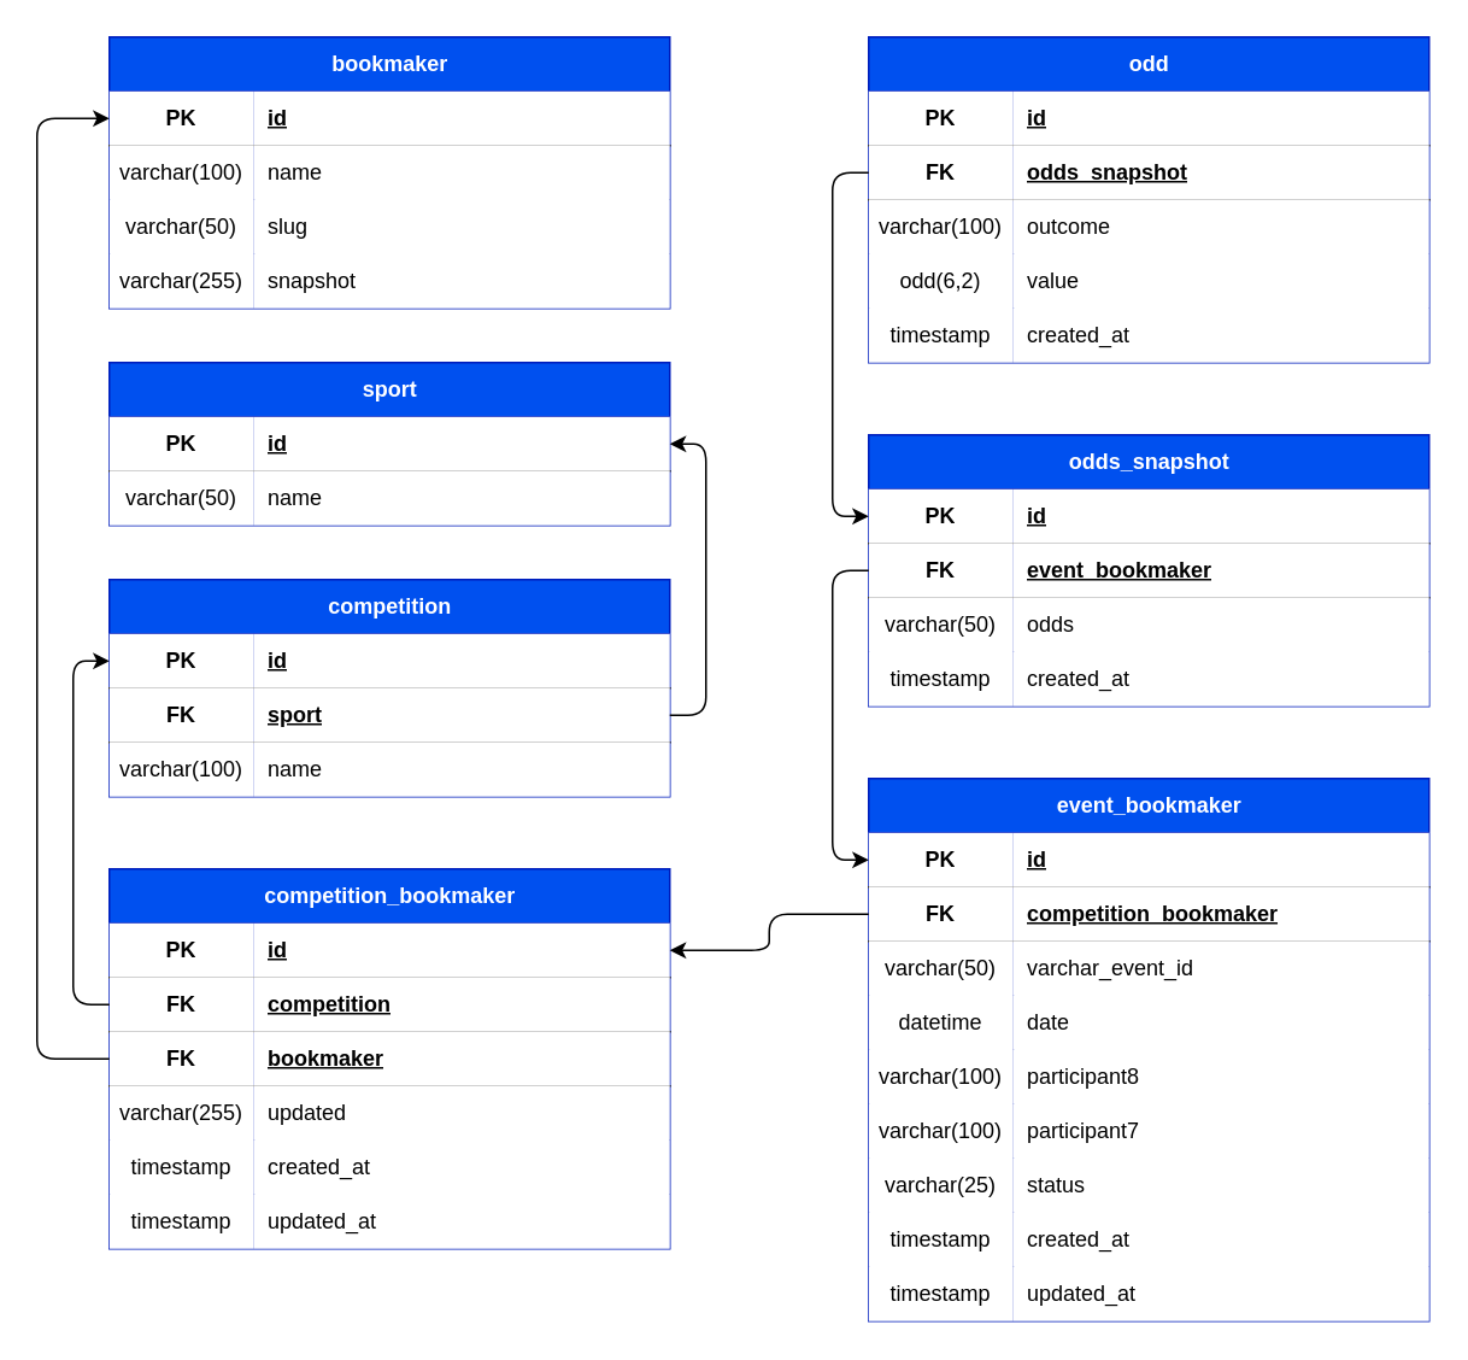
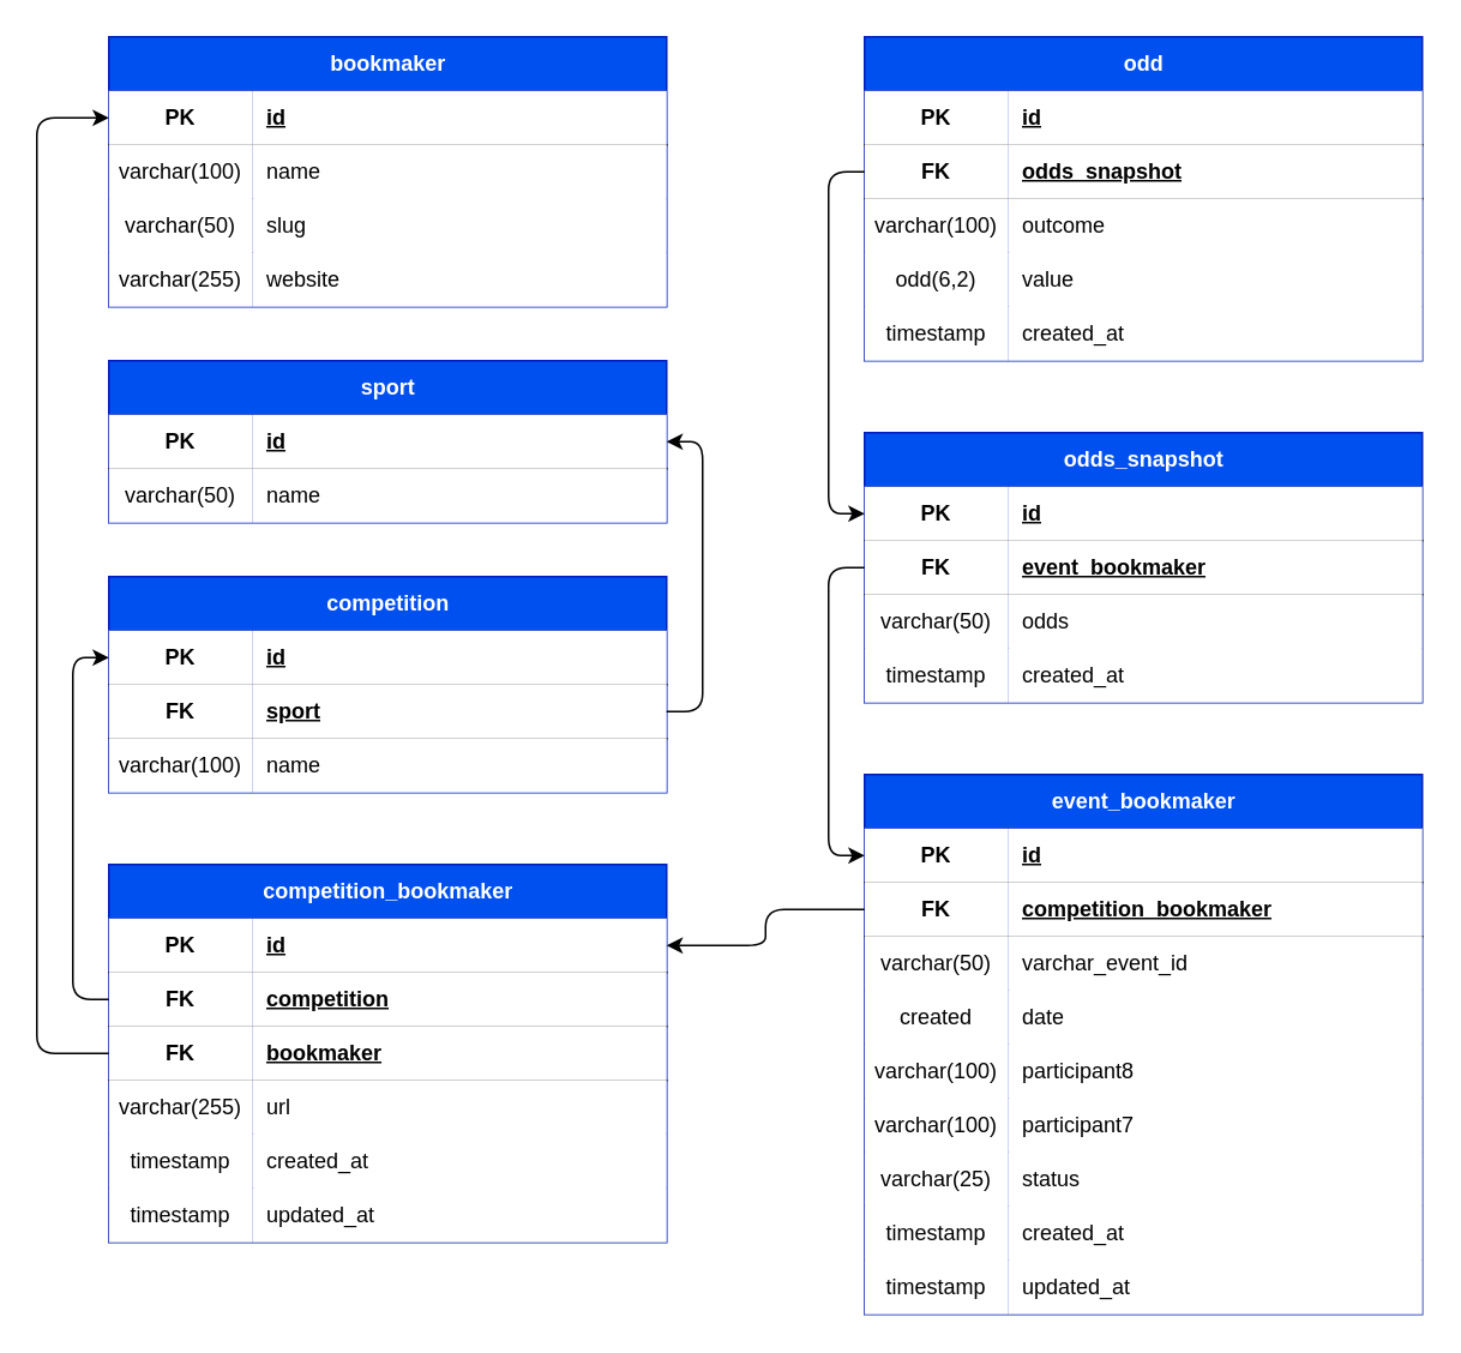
- <mxCell id="14" value="snapshot" style="shape=partialRectangle;connectable=0;top=0;left=0;bottom=0;right=0;align=left;spacingLeft=6;overflow=hidden;whiteSpace=wrap;html=1;rounded=0;" parent="12" vertex="1"><mxGeometry x="80" width="230" height="30" as="geometry"><mxRectangle width="230" height="30" as="alternateBounds" /></mxGeometry></mxCell>
+ <mxCell id="14" value="website" style="shape=partialRectangle;connectable=0;top=0;left=0;bottom=0;right=0;align=left;spacingLeft=6;overflow=hidden;whiteSpace=wrap;html=1;rounded=0;" parent="12" vertex="1"><mxGeometry x="80" width="230" height="30" as="geometry"><mxRectangle width="230" height="30" as="alternateBounds" /></mxGeometry></mxCell>
- <mxCell id="26" value="datetime" style="shape=partialRectangle;connectable=0;top=0;left=0;bottom=0;right=0;editable=1;overflow=hidden;whiteSpace=wrap;html=1;rounded=0;" parent="25" vertex="1"><mxGeometry width="80" height="30" as="geometry"><mxRectangle width="80" height="30" as="alternateBounds" /></mxGeometry></mxCell>
+ <mxCell id="26" value="created" style="shape=partialRectangle;connectable=0;top=0;left=0;bottom=0;right=0;editable=1;overflow=hidden;whiteSpace=wrap;html=1;rounded=0;" parent="25" vertex="1"><mxGeometry width="80" height="30" as="geometry"><mxRectangle width="80" height="30" as="alternateBounds" /></mxGeometry></mxCell>
- <mxCell id="94" value="updated" style="shape=partialRectangle;connectable=0;top=0;left=0;bottom=0;right=0;align=left;spacingLeft=6;overflow=hidden;whiteSpace=wrap;html=1;rounded=0;" parent="92" vertex="1"><mxGeometry x="80" width="230" height="30" as="geometry"><mxRectangle width="230" height="30" as="alternateBounds" /></mxGeometry></mxCell>
+ <mxCell id="94" value="url" style="shape=partialRectangle;connectable=0;top=0;left=0;bottom=0;right=0;align=left;spacingLeft=6;overflow=hidden;whiteSpace=wrap;html=1;rounded=0;" parent="92" vertex="1"><mxGeometry x="80" width="230" height="30" as="geometry"><mxRectangle width="230" height="30" as="alternateBounds" /></mxGeometry></mxCell>
